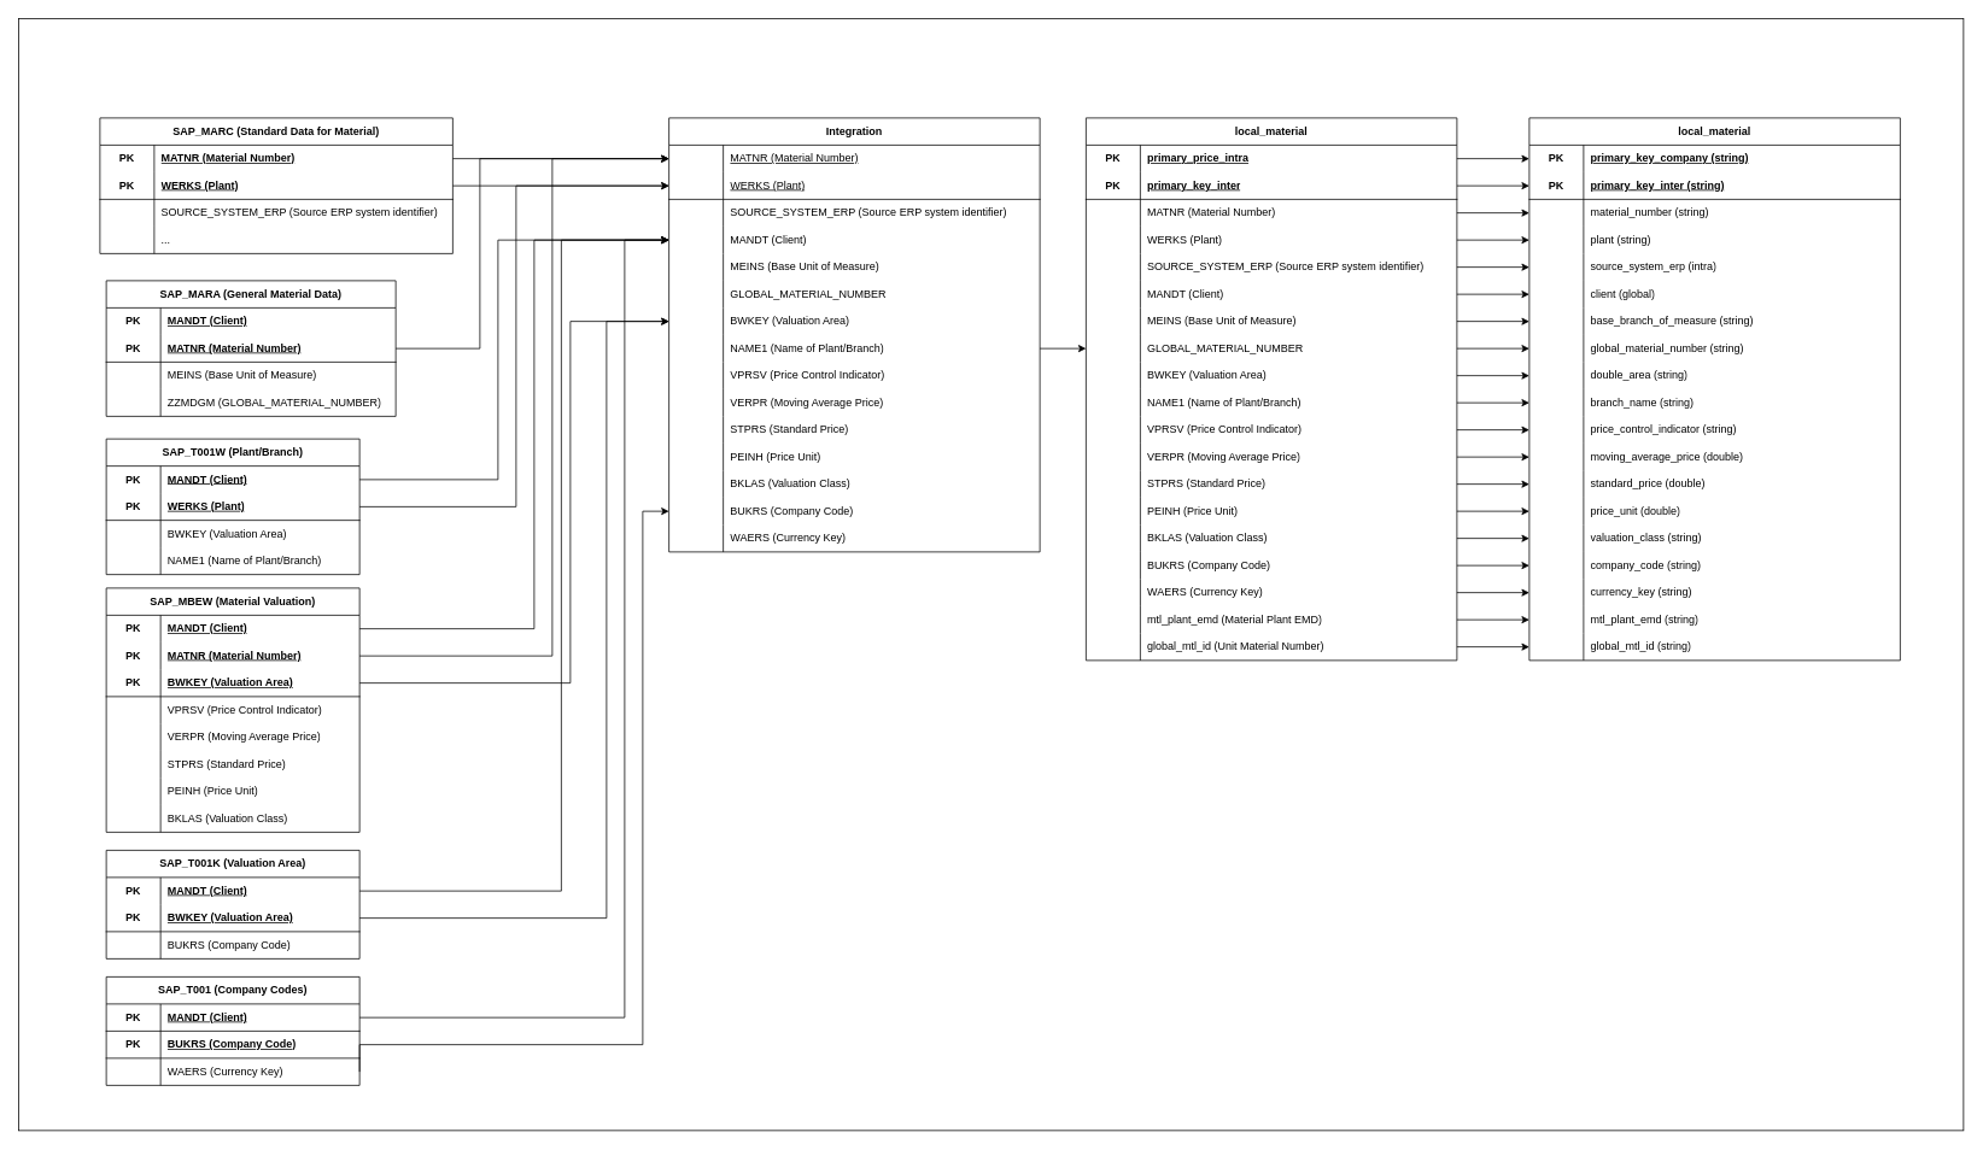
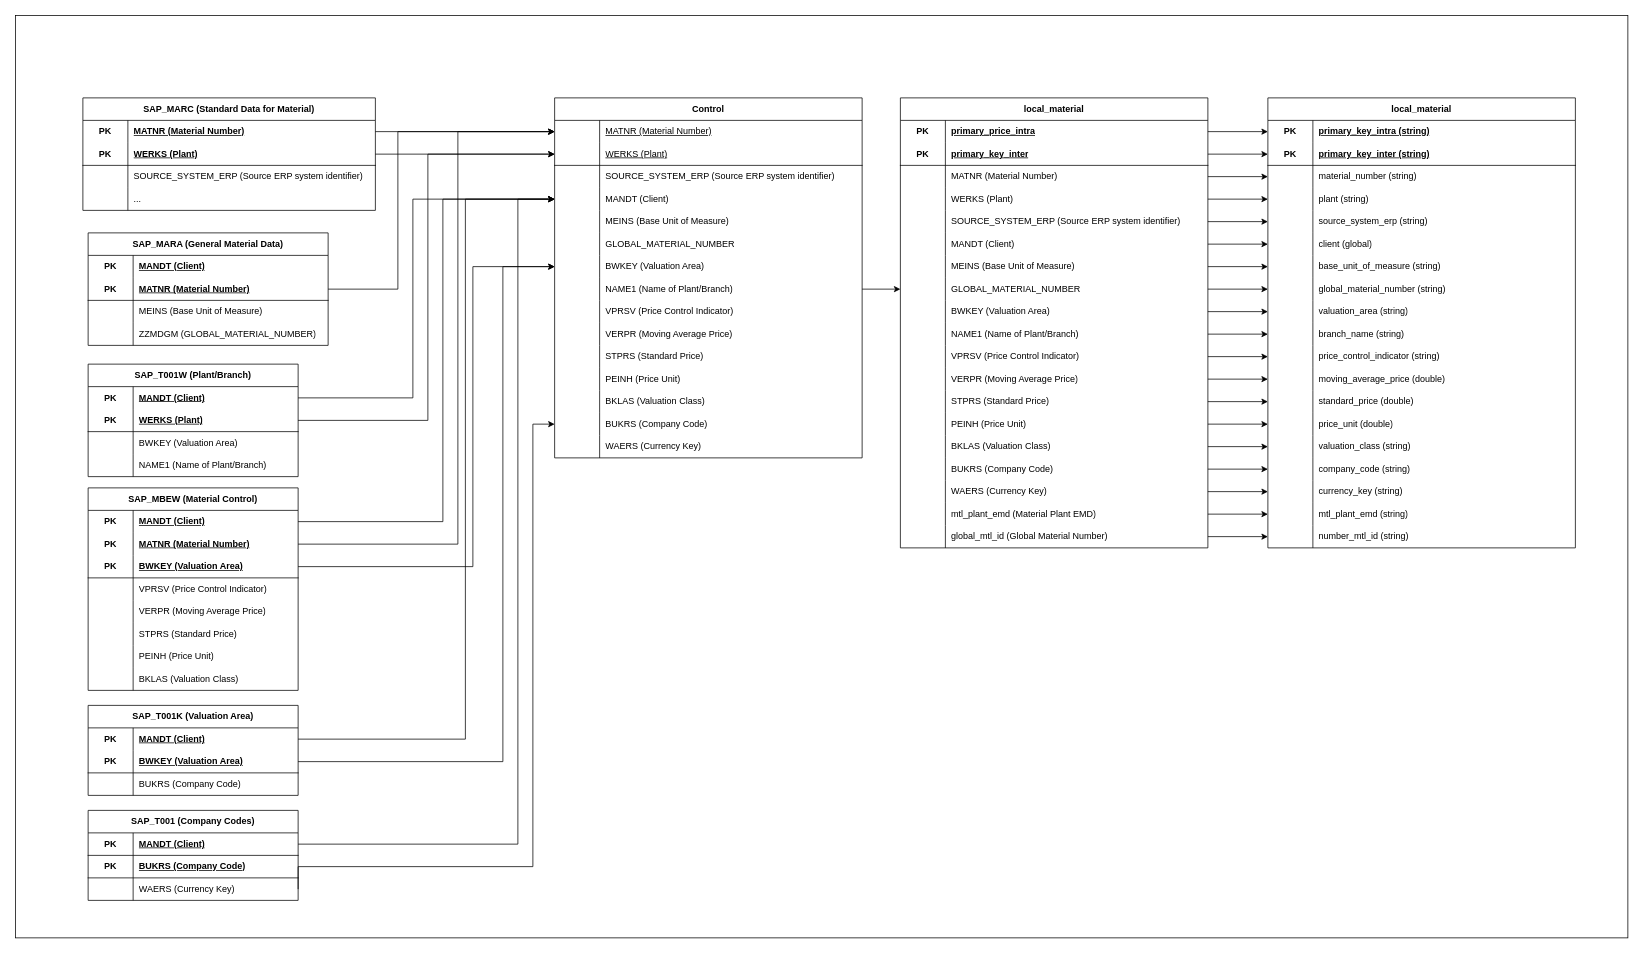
- <mxCell id="77" value="Integration" style="shape=table;startSize=30;container=1;collapsible=1;childLayout=tableLayout;fixedRows=1;rowLines=0;fontStyle=1;align=center;resizeLast=1;html=1;whiteSpace=wrap;" vertex="1" parent="1"><mxGeometry x="739" y="130" width="410" height="480" as="geometry" /></mxCell>
+ <mxCell id="77" value="Control" style="shape=table;startSize=30;container=1;collapsible=1;childLayout=tableLayout;fixedRows=1;rowLines=0;fontStyle=1;align=center;resizeLast=1;html=1;whiteSpace=wrap;" vertex="1" parent="1"><mxGeometry x="739" y="130" width="410" height="480" as="geometry" /></mxCell>
- <mxCell id="207" value="primary_key_company (string)" style="shape=partialRectangle;connectable=0;fillColor=none;top=0;left=0;bottom=0;right=0;align=left;spacingLeft=6;fontStyle=5;overflow=hidden;html=1;whiteSpace=wrap;" vertex="1" parent="205"><mxGeometry x="60" width="350" height="30" as="geometry"><mxRectangle width="350" height="30" as="alternateBounds" /></mxGeometry></mxCell>
+ <mxCell id="207" value="primary_key_intra (string)" style="shape=partialRectangle;connectable=0;fillColor=none;top=0;left=0;bottom=0;right=0;align=left;spacingLeft=6;fontStyle=5;overflow=hidden;html=1;whiteSpace=wrap;" vertex="1" parent="205"><mxGeometry x="60" width="350" height="30" as="geometry"><mxRectangle width="350" height="30" as="alternateBounds" /></mxGeometry></mxCell>
- <mxCell id="219" value="source_system_erp (intra)" style="shape=partialRectangle;connectable=0;fillColor=none;top=0;left=0;bottom=0;right=0;align=left;spacingLeft=6;overflow=hidden;html=1;whiteSpace=wrap;" vertex="1" parent="217"><mxGeometry x="60" width="350" height="30" as="geometry"><mxRectangle width="350" height="30" as="alternateBounds" /></mxGeometry></mxCell>
+ <mxCell id="219" value="source_system_erp (string)" style="shape=partialRectangle;connectable=0;fillColor=none;top=0;left=0;bottom=0;right=0;align=left;spacingLeft=6;overflow=hidden;html=1;whiteSpace=wrap;" vertex="1" parent="217"><mxGeometry x="60" width="350" height="30" as="geometry"><mxRectangle width="350" height="30" as="alternateBounds" /></mxGeometry></mxCell>
- <mxCell id="225" value="base_branch_of_measure (string)" style="shape=partialRectangle;connectable=0;fillColor=none;top=0;left=0;bottom=0;right=0;align=left;spacingLeft=6;overflow=hidden;html=1;whiteSpace=wrap;" vertex="1" parent="223"><mxGeometry x="60" width="350" height="30" as="geometry"><mxRectangle width="350" height="30" as="alternateBounds" /></mxGeometry></mxCell>
+ <mxCell id="225" value="base_unit_of_measure (string)" style="shape=partialRectangle;connectable=0;fillColor=none;top=0;left=0;bottom=0;right=0;align=left;spacingLeft=6;overflow=hidden;html=1;whiteSpace=wrap;" vertex="1" parent="223"><mxGeometry x="60" width="350" height="30" as="geometry"><mxRectangle width="350" height="30" as="alternateBounds" /></mxGeometry></mxCell>
- <mxCell id="231" value="double_area (string)" style="shape=partialRectangle;connectable=0;fillColor=none;top=0;left=0;bottom=0;right=0;align=left;spacingLeft=6;overflow=hidden;html=1;whiteSpace=wrap;" vertex="1" parent="229"><mxGeometry x="60" width="350" height="30" as="geometry"><mxRectangle width="350" height="30" as="alternateBounds" /></mxGeometry></mxCell>
+ <mxCell id="231" value="valuation_area (string)" style="shape=partialRectangle;connectable=0;fillColor=none;top=0;left=0;bottom=0;right=0;align=left;spacingLeft=6;overflow=hidden;html=1;whiteSpace=wrap;" vertex="1" parent="229"><mxGeometry x="60" width="350" height="30" as="geometry"><mxRectangle width="350" height="30" as="alternateBounds" /></mxGeometry></mxCell>
- <mxCell id="16" value="SAP_MBEW (Material Valuation)" style="shape=table;startSize=30;container=1;collapsible=1;childLayout=tableLayout;fixedRows=1;rowLines=0;fontStyle=1;align=center;resizeLast=1;html=1;whiteSpace=wrap;" vertex="1" parent="1"><mxGeometry x="117" y="650" width="280" height="270" as="geometry" /></mxCell>
+ <mxCell id="16" value="SAP_MBEW (Material Control)" style="shape=table;startSize=30;container=1;collapsible=1;childLayout=tableLayout;fixedRows=1;rowLines=0;fontStyle=1;align=center;resizeLast=1;html=1;whiteSpace=wrap;" vertex="1" parent="1"><mxGeometry x="117" y="650" width="280" height="270" as="geometry" /></mxCell>
- <mxCell id="192" value="global_mtl_id (Unit Material Number)" style="shape=partialRectangle;connectable=0;fillColor=none;top=0;left=0;bottom=0;right=0;align=left;spacingLeft=6;overflow=hidden;html=1;whiteSpace=wrap;" vertex="1" parent="190"><mxGeometry x="60" width="350" height="30" as="geometry"><mxRectangle width="350" height="30" as="alternateBounds" /></mxGeometry></mxCell>
+ <mxCell id="192" value="global_mtl_id (Global Material Number)" style="shape=partialRectangle;connectable=0;fillColor=none;top=0;left=0;bottom=0;right=0;align=left;spacingLeft=6;overflow=hidden;html=1;whiteSpace=wrap;" vertex="1" parent="190"><mxGeometry x="60" width="350" height="30" as="geometry"><mxRectangle width="350" height="30" as="alternateBounds" /></mxGeometry></mxCell>
- <mxCell id="261" value="global_mtl_id (string)" style="shape=partialRectangle;connectable=0;fillColor=none;top=0;left=0;bottom=0;right=0;align=left;spacingLeft=6;overflow=hidden;html=1;whiteSpace=wrap;" vertex="1" parent="259"><mxGeometry x="60" width="350" height="30" as="geometry"><mxRectangle width="350" height="30" as="alternateBounds" /></mxGeometry></mxCell>
+ <mxCell id="261" value="number_mtl_id (string)" style="shape=partialRectangle;connectable=0;fillColor=none;top=0;left=0;bottom=0;right=0;align=left;spacingLeft=6;overflow=hidden;html=1;whiteSpace=wrap;" vertex="1" parent="259"><mxGeometry x="60" width="350" height="30" as="geometry"><mxRectangle width="350" height="30" as="alternateBounds" /></mxGeometry></mxCell>
